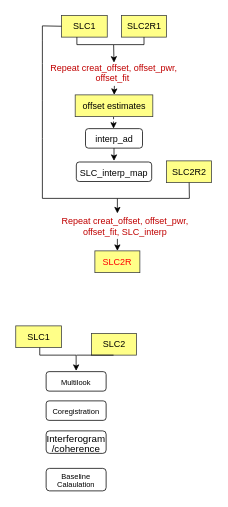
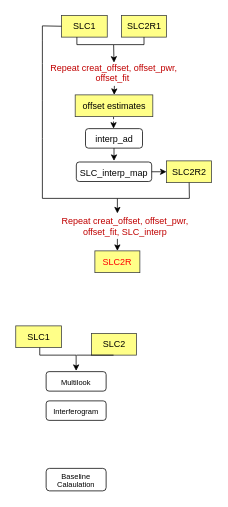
+ <mxCell id="13" value="" style="endArrow=classic;html=1;rounded=0;exitX=1;exitY=0.5;exitDx=0;exitDy=0;entryX=0;entryY=0.5;entryDx=0;entryDy=0;" edge="1" parent="1" source="11" target="12"><mxGeometry width="50" height="50" relative="1" as="geometry"><mxPoint x="162" y="207" as="sourcePoint" /><mxPoint x="220" y="227" as="targetPoint" /></mxGeometry></mxCell>
- <mxCell id="25" value="&lt;font style=&quot;font-size: 10px;&quot;&gt;Coregistration&lt;/font&gt;" style="rounded=1;whiteSpace=wrap;html=1;fontSize=14;" vertex="1" parent="1"><mxGeometry x="61" y="534" width="80" height="26" as="geometry" /></mxCell>
+ <mxCell id="25" value="&lt;font style=&quot;font-size: 10px;&quot;&gt;Interferogram&lt;/font&gt;" style="rounded=1;whiteSpace=wrap;html=1;fontSize=14;" vertex="1" parent="1"><mxGeometry x="61" y="534" width="80" height="26" as="geometry" /></mxCell>
- <mxCell id="26" value="&lt;font style=&quot;font-size: 13px;&quot;&gt;Interferogram&lt;/font&gt;&lt;div style=&quot;line-height: 80%; font-size: 13px;&quot;&gt;&lt;font style=&quot;font-size: 13px;&quot;&gt;/coherence&lt;/font&gt;&lt;/div&gt;" style="rounded=1;whiteSpace=wrap;html=1;fontSize=14;" vertex="1" parent="1"><mxGeometry x="61" y="574" width="80" height="30" as="geometry" /></mxCell>
